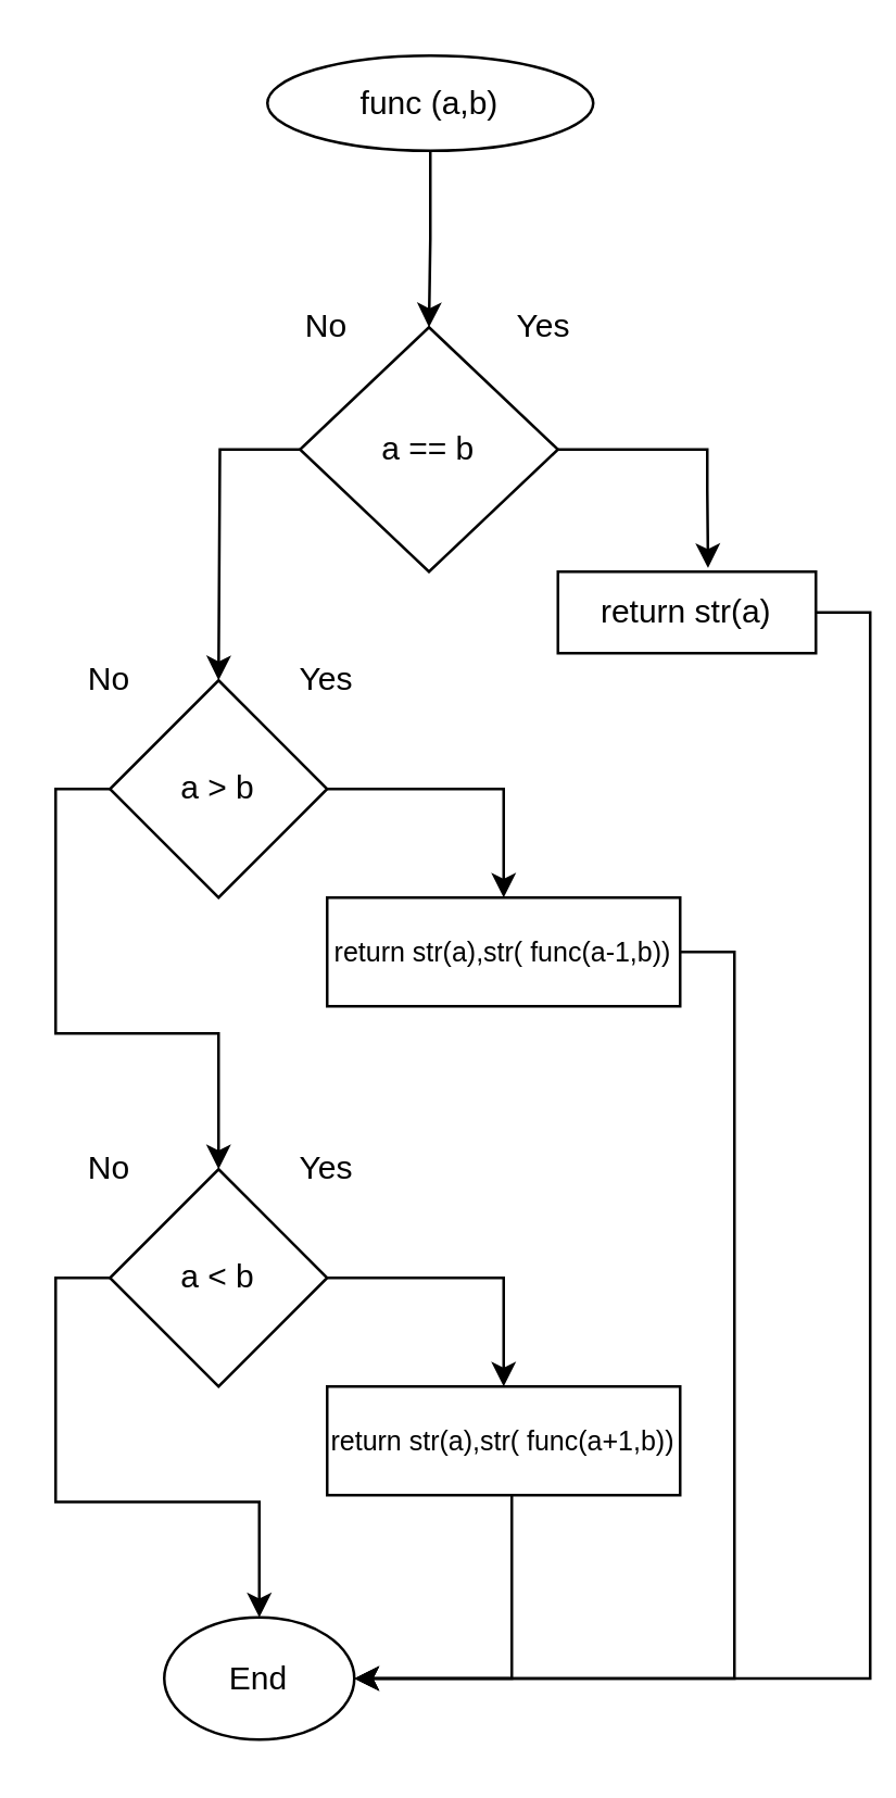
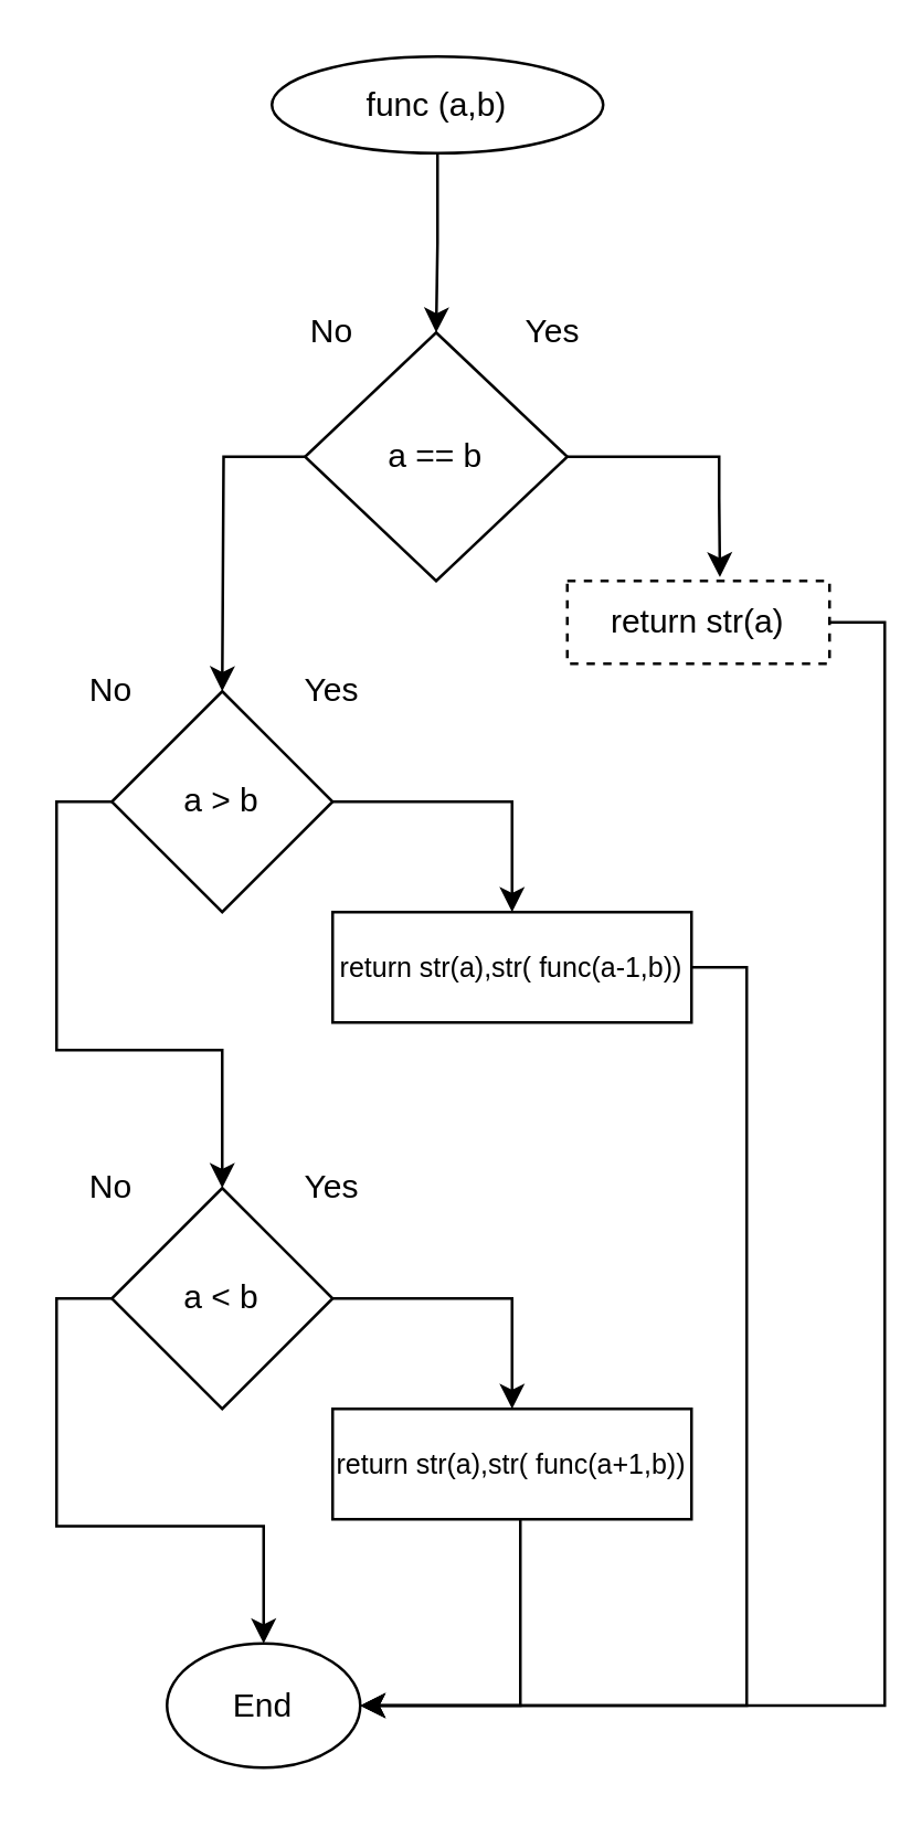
- <mxCell id="10" value="return str(a)" style="rounded=0;whiteSpace=wrap;html=1;" parent="1" vertex="1"><mxGeometry x="205" y="210" width="95" height="30" as="geometry" /></mxCell>
+ <mxCell id="10" value="return str(a)" style="rounded=0;whiteSpace=wrap;html=1;dashed=1;" parent="1" vertex="1"><mxGeometry x="205" y="210" width="95" height="30" as="geometry" /></mxCell>
